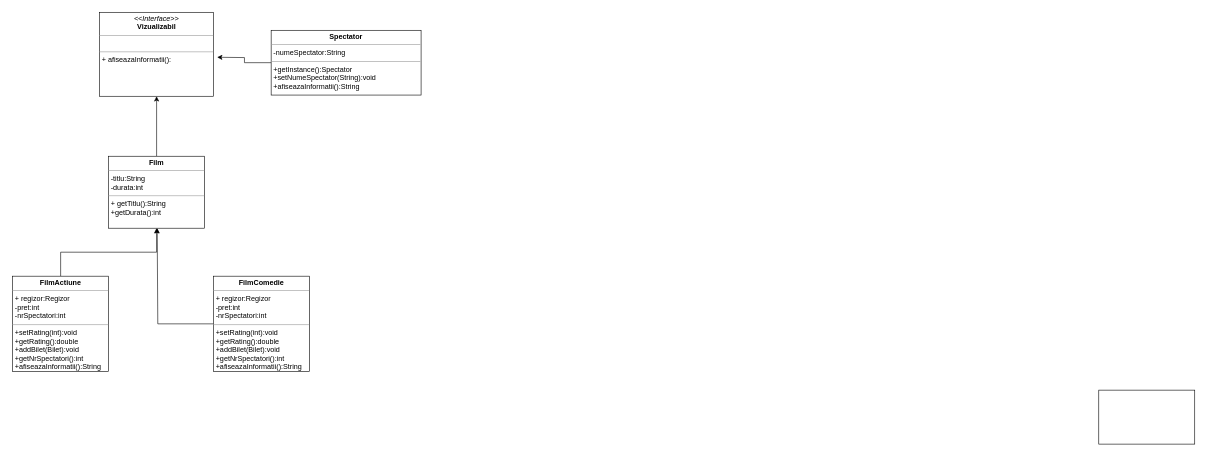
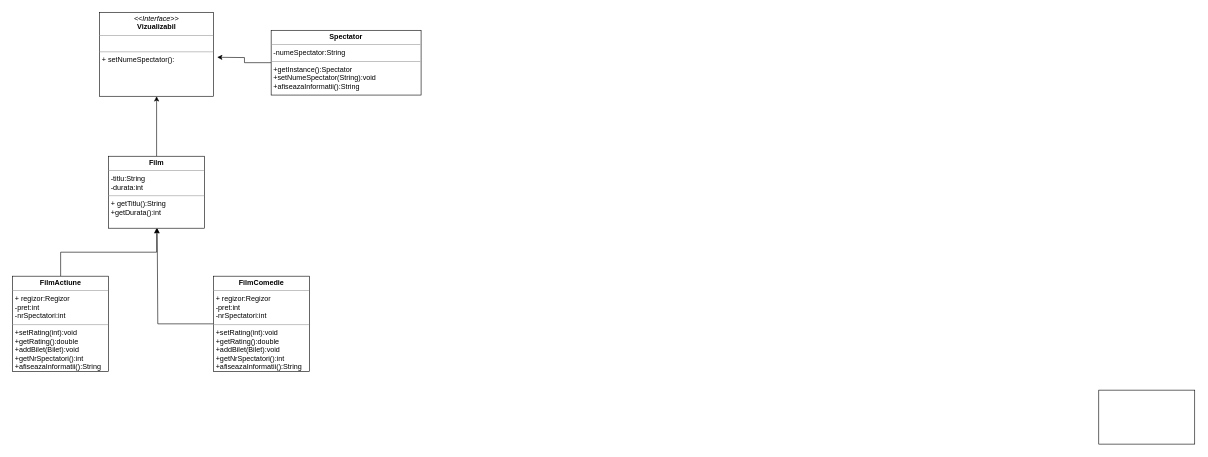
- <mxCell id="2" value="&lt;p style=&quot;margin:0px;margin-top:4px;text-align:center;&quot;&gt;&lt;i&gt;&amp;lt;&amp;lt;Interface&amp;gt;&amp;gt;&lt;/i&gt;&lt;br&gt;&lt;b&gt;Vizualizabil&lt;/b&gt;&lt;/p&gt;&lt;hr size=&quot;1&quot;&gt;&lt;p style=&quot;margin:0px;margin-left:4px;&quot;&gt;&lt;br&gt;&lt;/p&gt;&lt;hr size=&quot;1&quot;&gt;&lt;p style=&quot;margin:0px;margin-left:4px;&quot;&gt;+ afiseazaInformatii():&lt;br&gt;&lt;/p&gt;" style="verticalAlign=top;align=left;overflow=fill;fontSize=12;fontFamily=Helvetica;html=1;whiteSpace=wrap;" parent="1" vertex="1"><mxGeometry x="165" y="20" width="190" height="140" as="geometry" /></mxCell>
+ <mxCell id="2" value="&lt;p style=&quot;margin:0px;margin-top:4px;text-align:center;&quot;&gt;&lt;i&gt;&amp;lt;&amp;lt;Interface&amp;gt;&amp;gt;&lt;/i&gt;&lt;br&gt;&lt;b&gt;Vizualizabil&lt;/b&gt;&lt;/p&gt;&lt;hr size=&quot;1&quot;&gt;&lt;p style=&quot;margin:0px;margin-left:4px;&quot;&gt;&lt;br&gt;&lt;/p&gt;&lt;hr size=&quot;1&quot;&gt;&lt;p style=&quot;margin:0px;margin-left:4px;&quot;&gt;+ setNumeSpectator():&lt;br&gt;&lt;/p&gt;" style="verticalAlign=top;align=left;overflow=fill;fontSize=12;fontFamily=Helvetica;html=1;whiteSpace=wrap;" parent="1" vertex="1"><mxGeometry x="165" y="20" width="190" height="140" as="geometry" /></mxCell>
